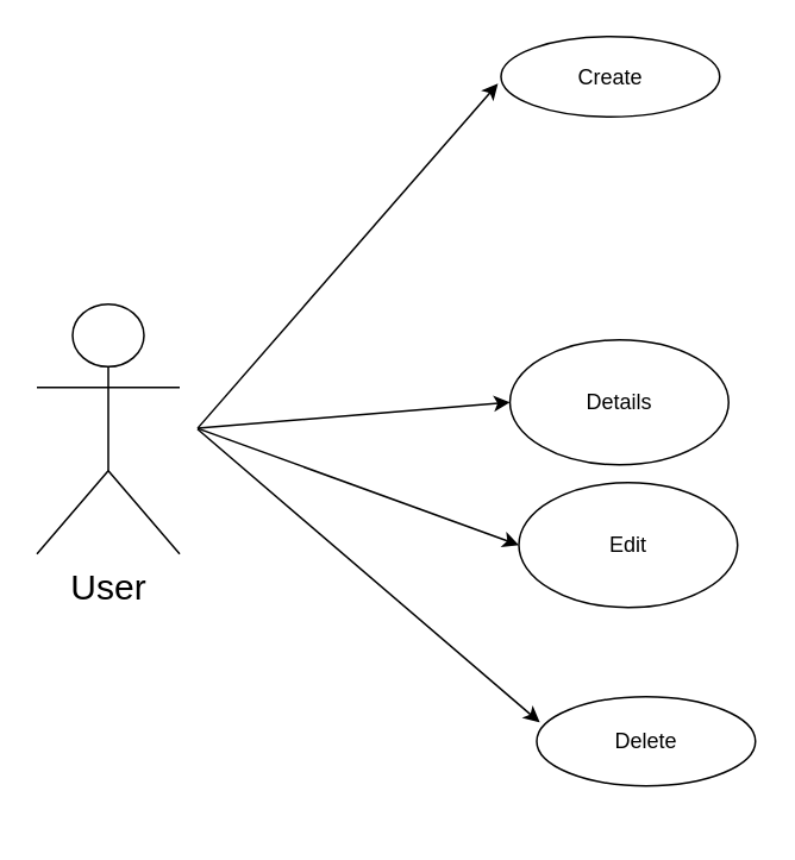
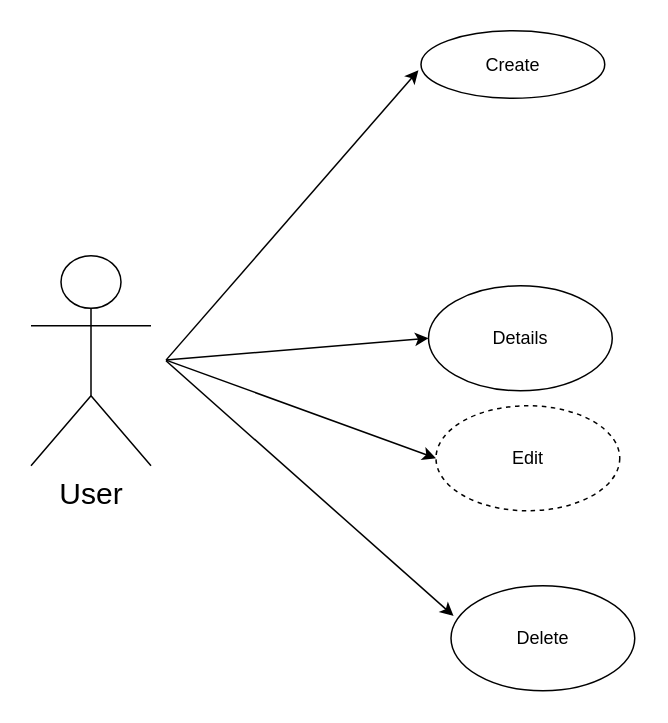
- <mxCell id="5" value="Edit" style="ellipse;whiteSpace=wrap;html=1;" vertex="1" parent="1"><mxGeometry x="290" y="270" width="122.5" height="70" as="geometry" /></mxCell>
+ <mxCell id="5" value="Edit" style="ellipse;whiteSpace=wrap;html=1;dashed=1;" vertex="1" parent="1"><mxGeometry x="290" y="270" width="122.5" height="70" as="geometry" /></mxCell>
- <mxCell id="6" value="Delete" style="ellipse;whiteSpace=wrap;html=1;" vertex="1" parent="1"><mxGeometry x="300" y="390" width="122.5" height="50" as="geometry" /></mxCell>
+ <mxCell id="6" value="Delete" style="ellipse;whiteSpace=wrap;html=1;" vertex="1" parent="1"><mxGeometry x="300" y="390" width="122.5" height="70" as="geometry" /></mxCell>
